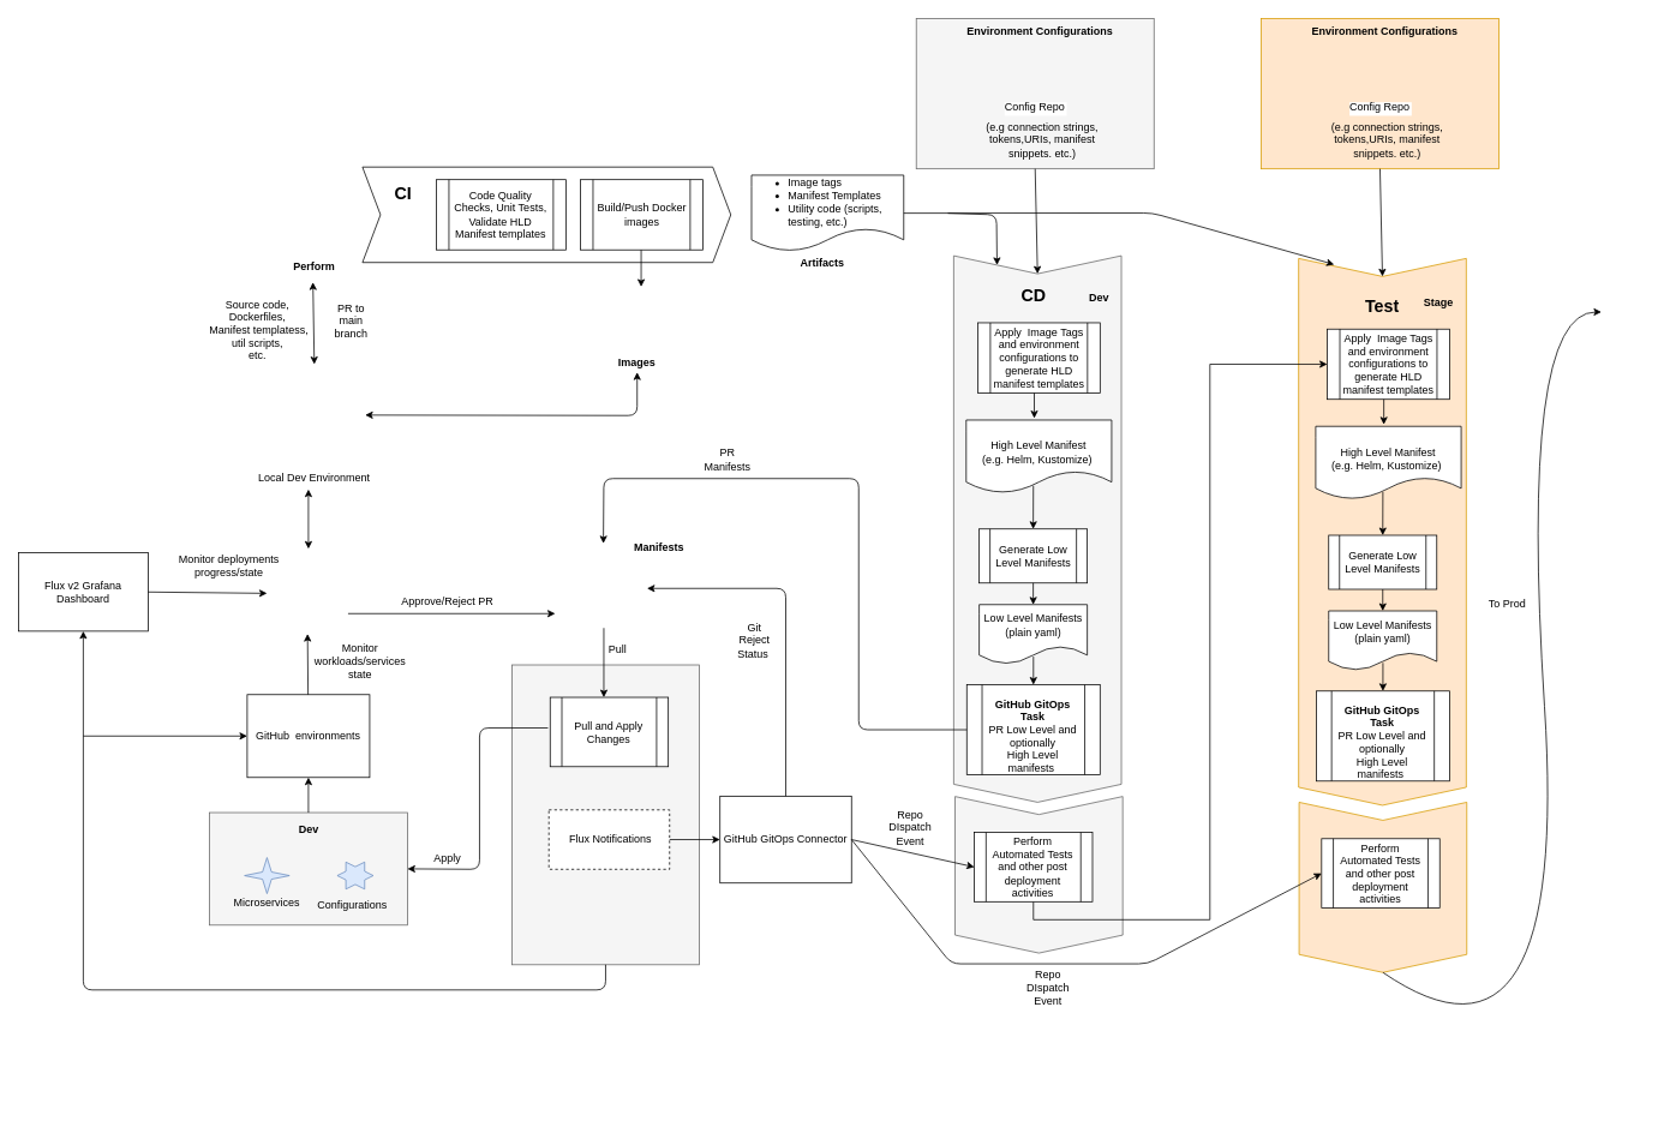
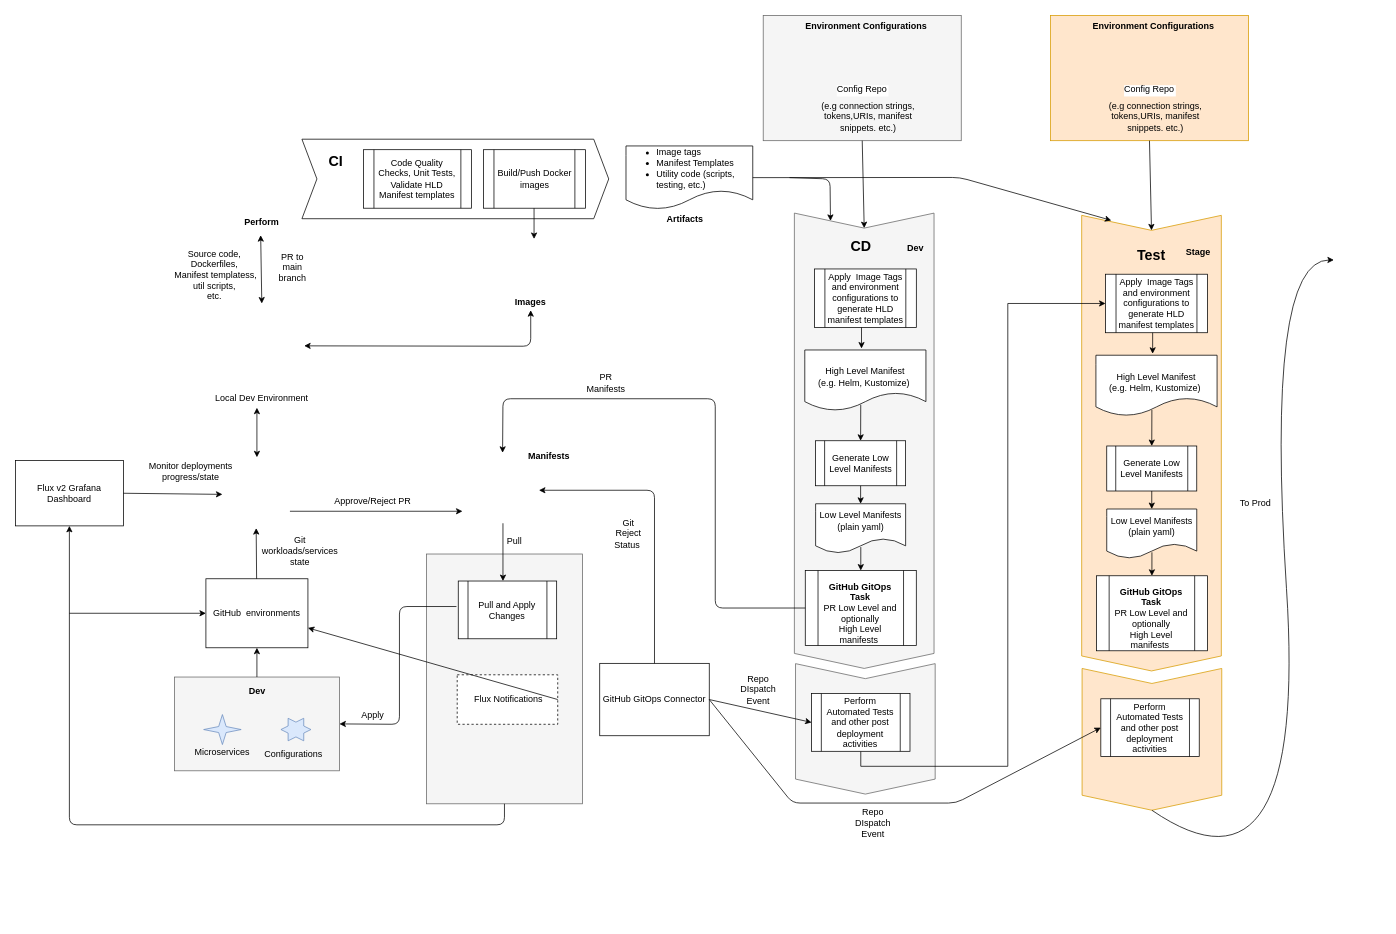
- <mxCell id="64" value="Monitor &lt;br&gt;workloads/services &lt;br&gt;state" style="text;html=1;strokeColor=none;fillColor=none;align=center;verticalAlign=middle;whiteSpace=wrap;rounded=0;" parent="1" vertex="1"><mxGeometry x="296" y="724" width="207" height="20" as="geometry" /></mxCell>
+ <mxCell id="64" value="Git &lt;br&gt;workloads/services &lt;br&gt;state" style="text;html=1;strokeColor=none;fillColor=none;align=center;verticalAlign=middle;whiteSpace=wrap;rounded=0;" parent="1" vertex="1"><mxGeometry x="296" y="724" width="207" height="20" as="geometry" /></mxCell>
- <mxCell id="38" value="" style="endArrow=classic;html=1;exitX=1;exitY=0.5;exitDx=0;exitDy=0;entryX=0;entryY=0.5;entryDx=0;entryDy=0;" parent="1" source="34" target="33" edge="1"><mxGeometry width="50" height="50" relative="1" as="geometry"><mxPoint x="762" y="881" as="sourcePoint" /><mxPoint x="812" y="831" as="targetPoint" /></mxGeometry></mxCell>
+ <mxCell id="38" value="" style="endArrow=classic;html=1;exitX=1;exitY=0.5;exitDx=0;exitDy=0;" parent="1" source="34" target="39" edge="1"><mxGeometry width="50" height="50" relative="1" as="geometry"><mxPoint x="762" y="881" as="sourcePoint" /><mxPoint x="812" y="831" as="targetPoint" /></mxGeometry></mxCell>
